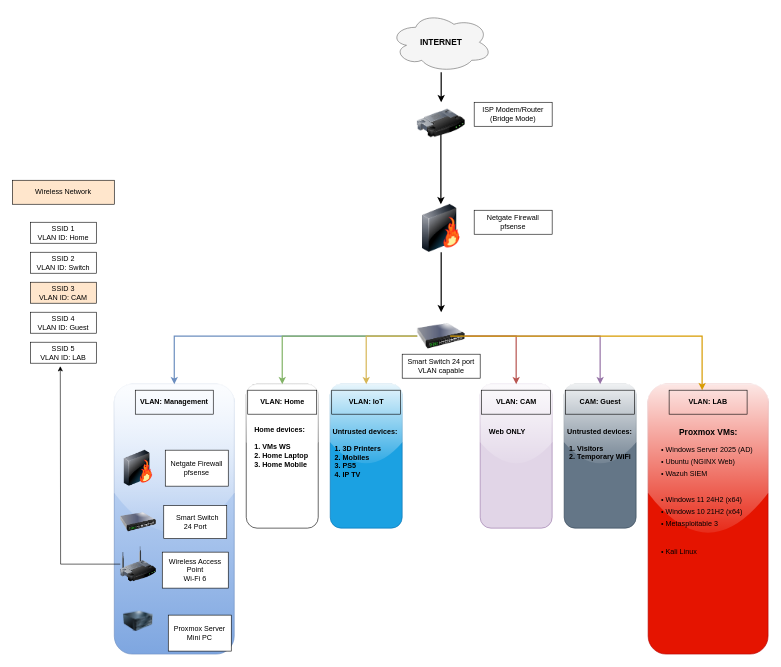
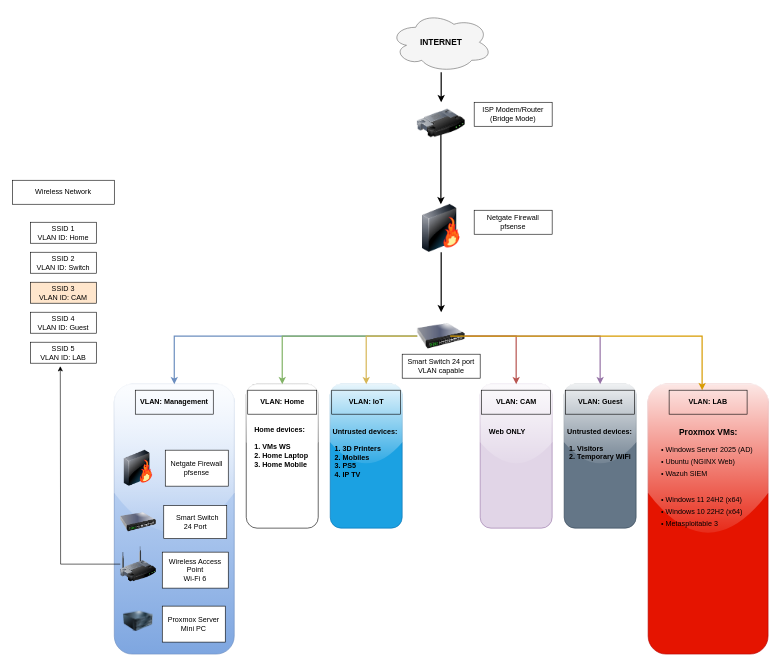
- <mxCell id="33" value="Wireless Network" style="rounded=0;whiteSpace=wrap;html=1;fillColor=#ffe6cc;" vertex="1" parent="1"><mxGeometry x="20" y="300" width="170" height="40" as="geometry" /></mxCell>
+ <mxCell id="33" value="Wireless Network" style="rounded=0;whiteSpace=wrap;html=1;" vertex="1" parent="1"><mxGeometry x="20" y="300" width="170" height="40" as="geometry" /></mxCell>
- <mxCell id="40" value="&lt;b&gt;CAM: Guest&lt;/b&gt;" style="rounded=0;whiteSpace=wrap;html=1;fillColor=none;" vertex="1" parent="1"><mxGeometry x="942.5" y="650" width="115" height="40" as="geometry" /></mxCell>
+ <mxCell id="40" value="&lt;b&gt;VLAN: Guest&lt;/b&gt;" style="rounded=0;whiteSpace=wrap;html=1;fillColor=none;" vertex="1" parent="1"><mxGeometry x="942.5" y="650" width="115" height="40" as="geometry" /></mxCell>
- <mxCell id="45" value="&lt;font style=&quot;font-size: 12px;&quot;&gt;• Windows 10 21H2 (x64)&lt;/font&gt;" style="text;html=1;strokeColor=none;fillColor=none;align=left;verticalAlign=middle;whiteSpace=wrap;rounded=0;fontSize=10;" vertex="1" parent="1"><mxGeometry x="1100" y="842.5" width="180" height="20" as="geometry" /></mxCell>
+ <mxCell id="45" value="&lt;font style=&quot;font-size: 12px;&quot;&gt;• Windows 10 22H2 (x64)&lt;/font&gt;" style="text;html=1;strokeColor=none;fillColor=none;align=left;verticalAlign=middle;whiteSpace=wrap;rounded=0;fontSize=10;" vertex="1" parent="1"><mxGeometry x="1100" y="842.5" width="180" height="20" as="geometry" /></mxCell>
- <mxCell id="57" value="&lt;font style=&quot;font-size: 12px;&quot;&gt;• Kali Linux&lt;/font&gt;" style="text;html=1;strokeColor=none;fillColor=none;align=left;verticalAlign=middle;whiteSpace=wrap;rounded=0;fontSize=10;" vertex="1" parent="1"><mxGeometry x="1100" y="910" width="180" height="20" as="geometry" /></mxCell>
- <mxCell id="32" value="Proxmox Server&lt;div&gt;Mini PC&lt;/div&gt;" style="rounded=0;whiteSpace=wrap;html=1;" vertex="1" parent="1"><mxGeometry x="280" y="1025" width="105" height="60" as="geometry" /></mxCell>
+ <mxCell id="32" value="Proxmox Server&lt;div&gt;Mini PC&lt;/div&gt;" style="rounded=0;whiteSpace=wrap;html=1;" vertex="1" parent="1"><mxGeometry x="270" y="1010" width="105" height="60" as="geometry" /></mxCell>
